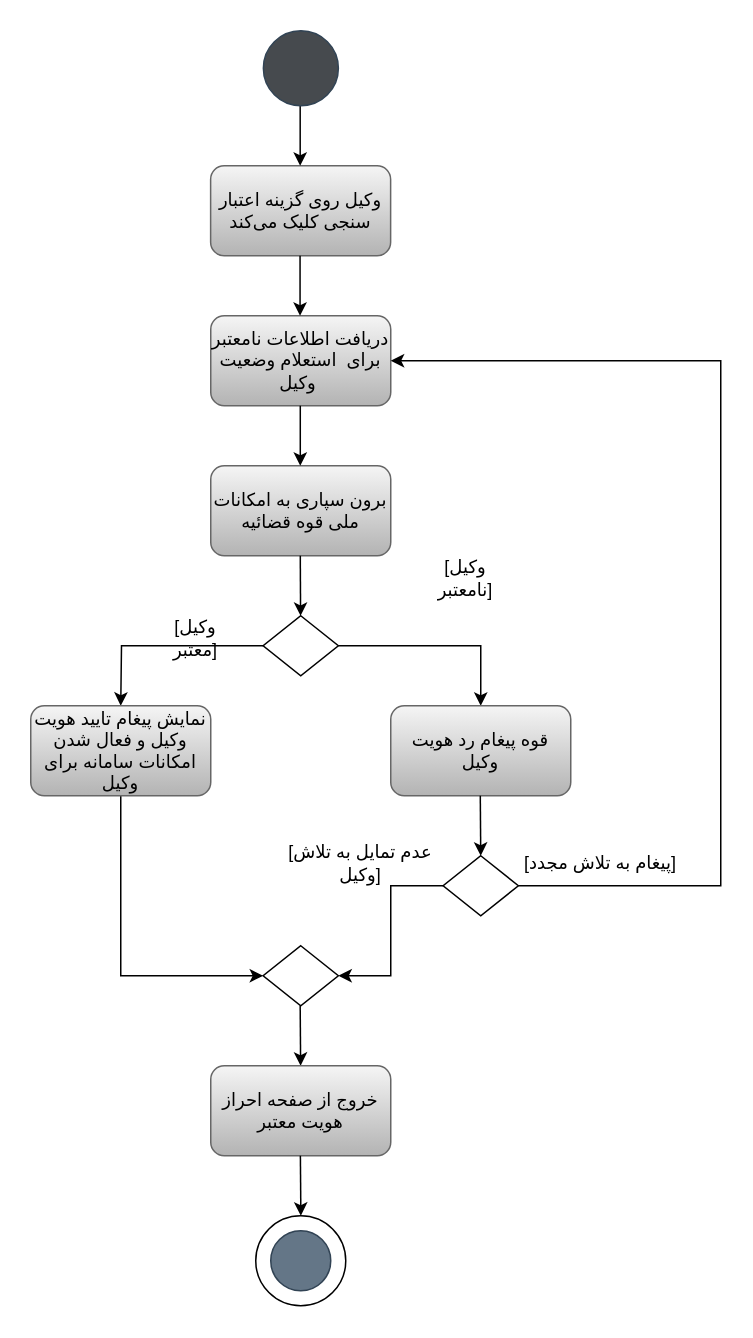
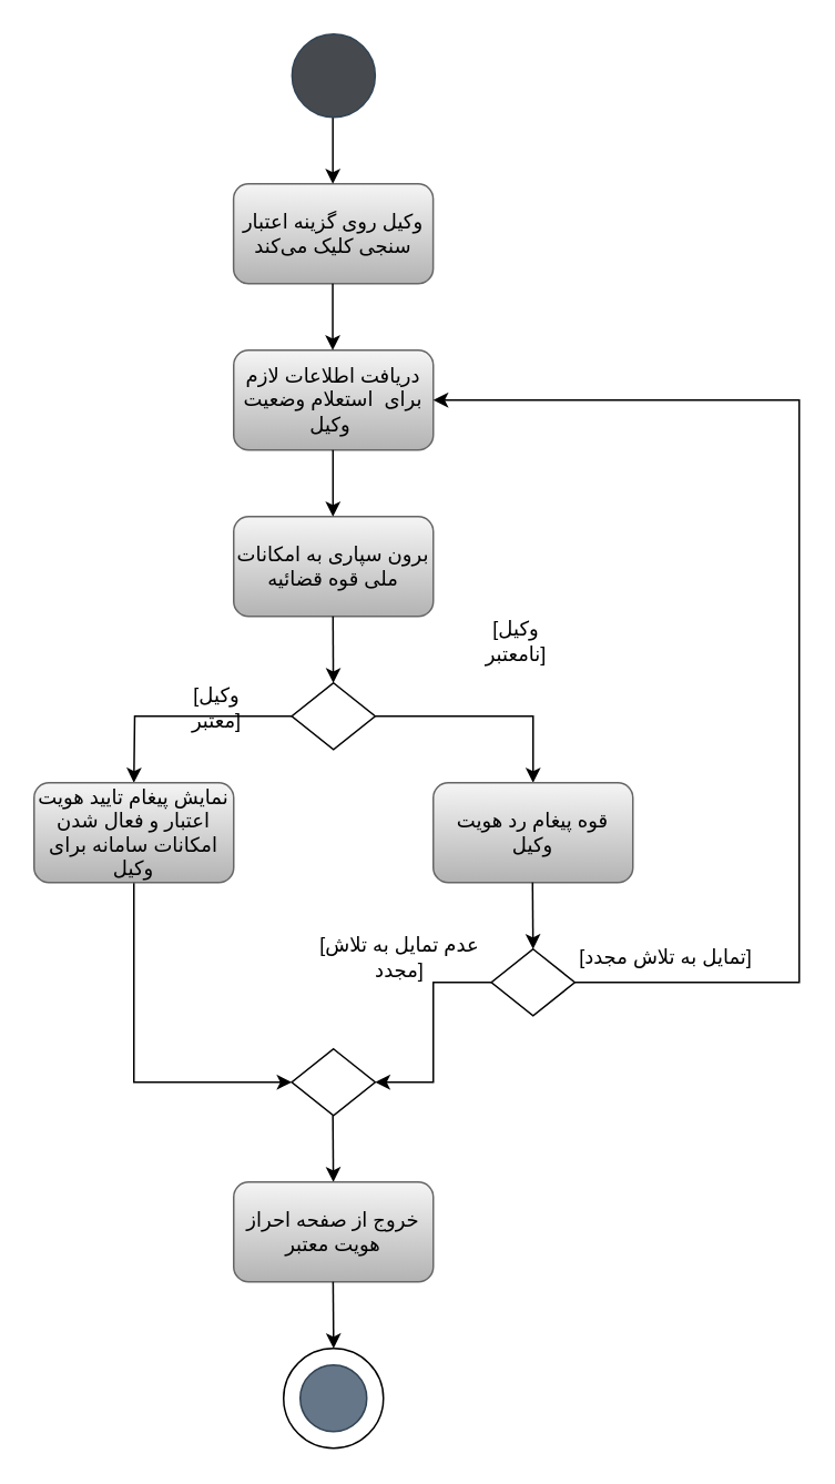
- <mxCell id="2" value="دریافت اطلاعات نامعتبر برای&amp;nbsp; استعلام وضعیت وکیل&amp;nbsp;" style="rounded=1;whiteSpace=wrap;html=1;fillColor=#f5f5f5;gradientColor=#b3b3b3;strokeColor=#666666;" parent="1" vertex="1"><mxGeometry x="140" y="210" width="120" height="60" as="geometry" /></mxCell>
+ <mxCell id="2" value="دریافت اطلاعات لازم برای&amp;nbsp; استعلام وضعیت وکیل&amp;nbsp;" style="rounded=1;whiteSpace=wrap;html=1;fillColor=#f5f5f5;gradientColor=#b3b3b3;strokeColor=#666666;" parent="1" vertex="1"><mxGeometry x="140" y="210" width="120" height="60" as="geometry" /></mxCell>
- <mxCell id="12" value="نمایش پیغام تایید هویت وکیل و فعال شدن امکانات سامانه برای وکیل" style="rounded=1;whiteSpace=wrap;html=1;fillColor=#f5f5f5;gradientColor=#b3b3b3;strokeColor=#666666;" parent="1" vertex="1"><mxGeometry x="20" y="470" width="120" height="60" as="geometry" /></mxCell>
+ <mxCell id="12" value="نمایش پیغام تایید هویت اعتبار و فعال شدن امکانات سامانه برای وکیل" style="rounded=1;whiteSpace=wrap;html=1;fillColor=#f5f5f5;gradientColor=#b3b3b3;strokeColor=#666666;" parent="1" vertex="1"><mxGeometry x="20" y="470" width="120" height="60" as="geometry" /></mxCell>
- <mxCell id="22" value="[عدم تمایل به تلاش وکیل]" style="text;html=1;align=center;verticalAlign=middle;whiteSpace=wrap;rounded=0;" parent="1" vertex="1"><mxGeometry x="180" y="560" width="120" height="30" as="geometry" /></mxCell>
+ <mxCell id="22" value="[عدم تمایل به تلاش مجدد]" style="text;html=1;align=center;verticalAlign=middle;whiteSpace=wrap;rounded=0;" parent="1" vertex="1"><mxGeometry x="180" y="560" width="120" height="30" as="geometry" /></mxCell>
- <mxCell id="18" value="[پیغام به تلاش مجدد]" style="text;html=1;align=center;verticalAlign=middle;whiteSpace=wrap;rounded=0;" parent="1" vertex="1"><mxGeometry x="340" y="560" width="120" height="30" as="geometry" /></mxCell>
+ <mxCell id="18" value="[تمایل به تلاش مجدد]" style="text;html=1;align=center;verticalAlign=middle;whiteSpace=wrap;rounded=0;" parent="1" vertex="1"><mxGeometry x="340" y="560" width="120" height="30" as="geometry" /></mxCell>
